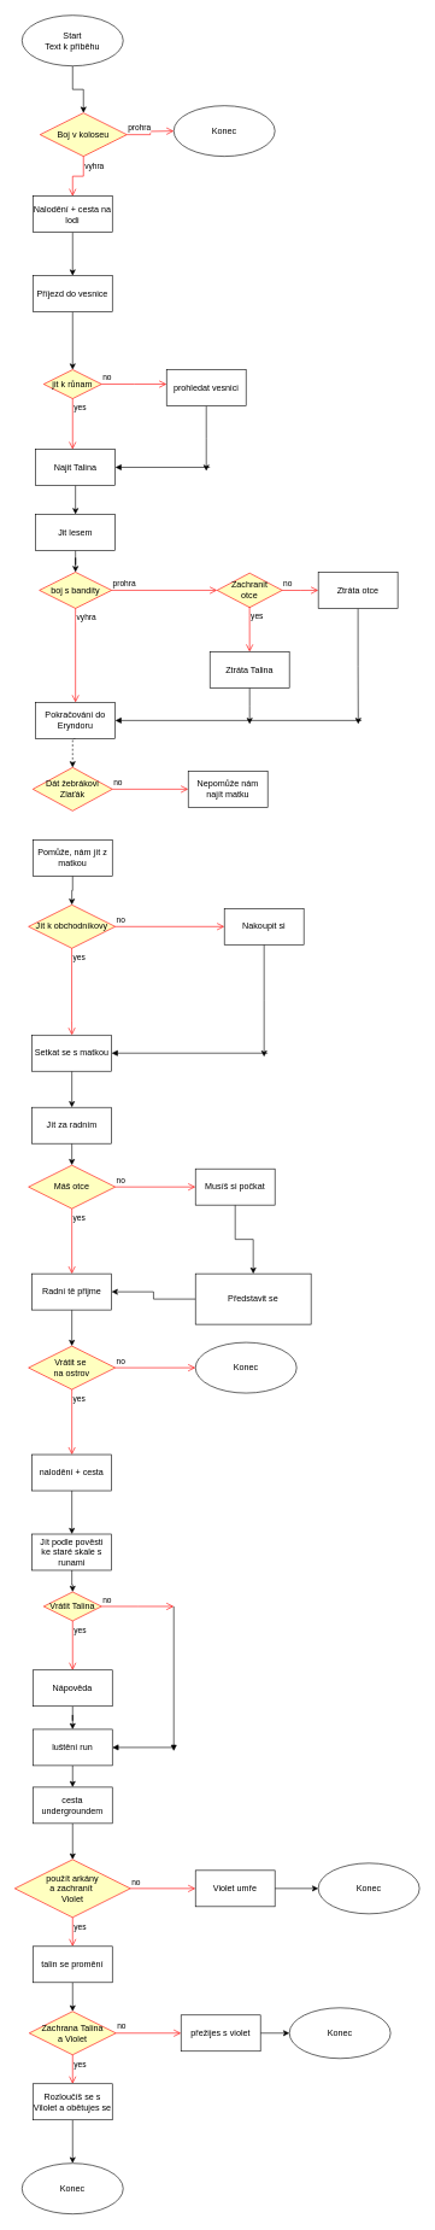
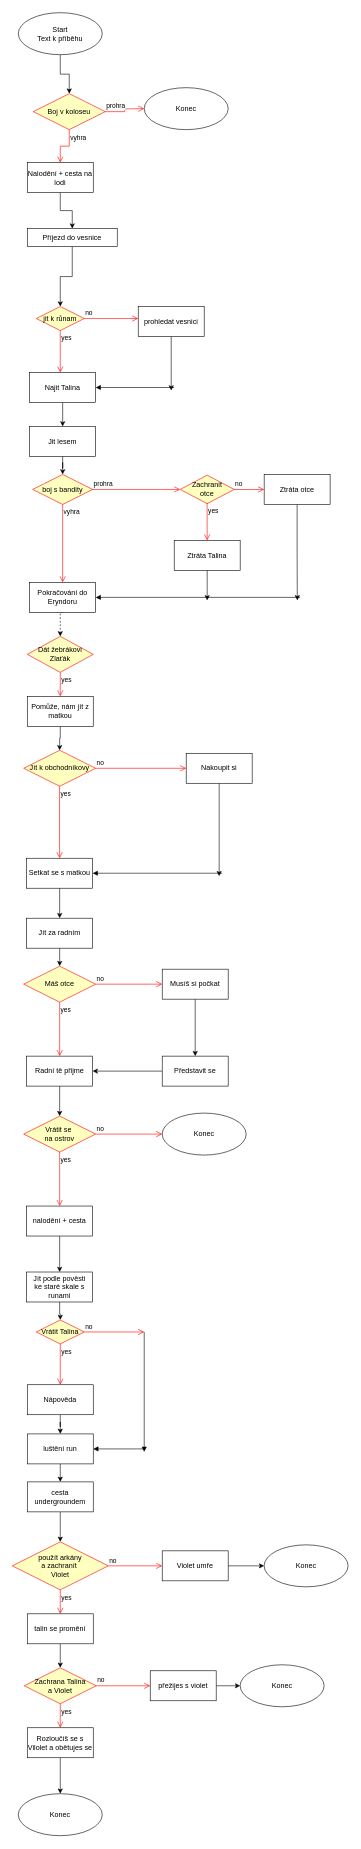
- <mxCell id="11" value="Příjezd do vesnice" style="html=1;whiteSpace=wrap;" vertex="1" parent="1"><mxGeometry x="45" y="380" width="110" height="50" as="geometry" /></mxCell>
+ <mxCell id="11" value="Příjezd do vesnice" style="html=1;whiteSpace=wrap;" vertex="1" parent="1"><mxGeometry x="45" y="380" width="150" height="30" as="geometry" /></mxCell>
- <mxCell id="36" value="no" style="edgeStyle=orthogonalEdgeStyle;html=1;align=left;verticalAlign=bottom;endArrow=open;endSize=8;strokeColor=#ff0000;rounded=0;entryX=0;entryY=0.5;entryDx=0;entryDy=0;" edge="1" source="35" parent="1" target="38"><mxGeometry x="-1" relative="1" as="geometry"><mxPoint x="260" y="1085" as="targetPoint" /><Array as="points" /></mxGeometry></mxCell>
- <mxCell id="38" value="Nepomůže nám najít matku" style="html=1;whiteSpace=wrap;" vertex="1" parent="1"><mxGeometry x="260" y="1065" width="110" height="50" as="geometry" /></mxCell>
+ <mxCell id="37" value="yes" style="edgeStyle=orthogonalEdgeStyle;html=1;align=left;verticalAlign=top;endArrow=open;endSize=8;strokeColor=#ff0000;rounded=0;entryX=0.5;entryY=0;entryDx=0;entryDy=0;" edge="1" source="35" parent="1" target="40"><mxGeometry x="-1" relative="1" as="geometry"><mxPoint x="100" y="1150" as="targetPoint" /></mxGeometry></mxCell>
- <mxCell id="59" value="Představit se" style="html=1;whiteSpace=wrap;" vertex="1" parent="1"><mxGeometry x="270" y="1760" width="160" height="70" as="geometry" /></mxCell>
+ <mxCell id="59" value="Představit se" style="html=1;whiteSpace=wrap;" vertex="1" parent="1"><mxGeometry x="270" y="1760" width="110" height="50" as="geometry" /></mxCell>
